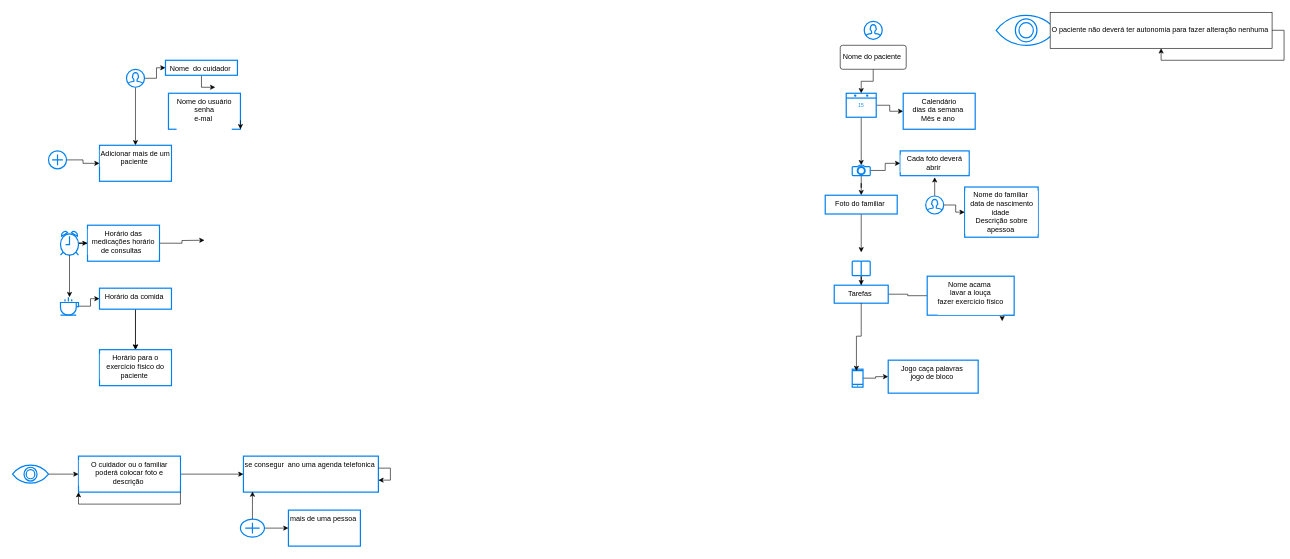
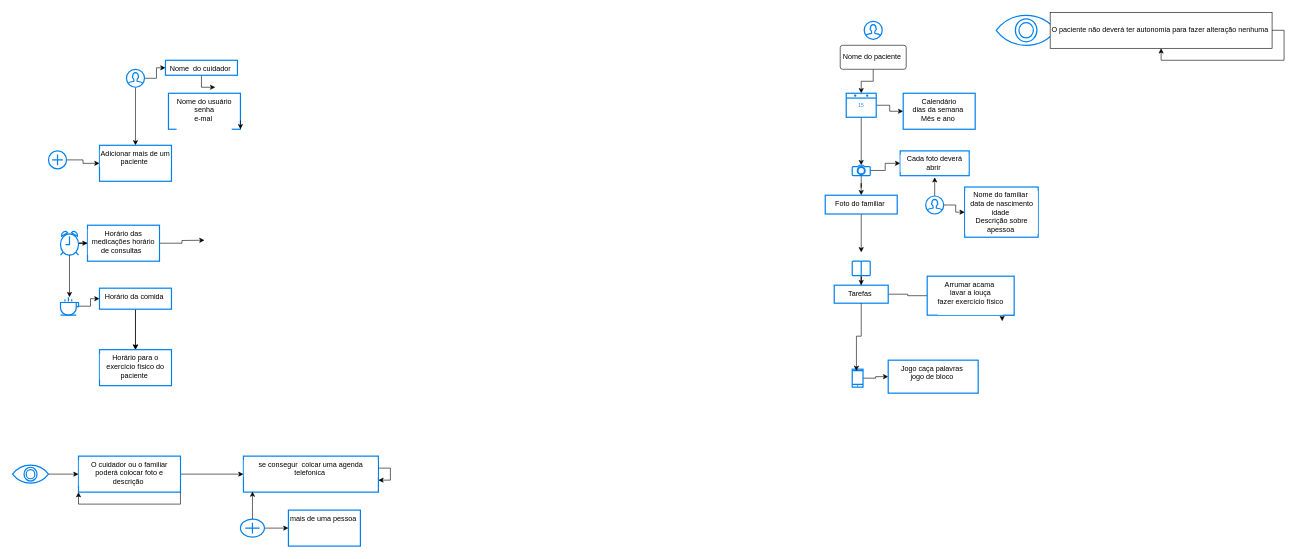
- <mxCell id="24" value="Nome acama&amp;nbsp;&lt;div&gt;lavar a louça&lt;/div&gt;&lt;div&gt;fazer exercício físico&lt;/div&gt;&lt;div&gt;&amp;nbsp;&amp;nbsp;&lt;/div&gt;" style="whiteSpace=wrap;html=1;verticalAlign=top;strokeColor=#0080F0;labelBackgroundColor=#ffffff;strokeWidth=2;shadow=0;dashed=0;" vertex="1" parent="1"><mxGeometry x="1545" y="460" width="145" height="65" as="geometry" /></mxCell>
+ <mxCell id="24" value="Arrumar acama&amp;nbsp;&lt;div&gt;lavar a louça&lt;/div&gt;&lt;div&gt;fazer exercício físico&lt;/div&gt;&lt;div&gt;&amp;nbsp;&amp;nbsp;&lt;/div&gt;" style="whiteSpace=wrap;html=1;verticalAlign=top;strokeColor=#0080F0;labelBackgroundColor=#ffffff;strokeWidth=2;shadow=0;dashed=0;" vertex="1" parent="1"><mxGeometry x="1545" y="460" width="145" height="65" as="geometry" /></mxCell>
- <mxCell id="61" value="se consegur&amp;nbsp; ano uma agenda telefonica&amp;nbsp;" style="whiteSpace=wrap;html=1;verticalAlign=top;strokeColor=#0080F0;labelBackgroundColor=#ffffff;strokeWidth=2;shadow=0;dashed=0;" vertex="1" parent="1"><mxGeometry x="405" y="760" width="225" height="60" as="geometry" /></mxCell>
+ <mxCell id="61" value="se consegur&amp;nbsp; colcar uma agenda telefonica&amp;nbsp;" style="whiteSpace=wrap;html=1;verticalAlign=top;strokeColor=#0080F0;labelBackgroundColor=#ffffff;strokeWidth=2;shadow=0;dashed=0;" vertex="1" parent="1"><mxGeometry x="405" y="760" width="225" height="60" as="geometry" /></mxCell>
